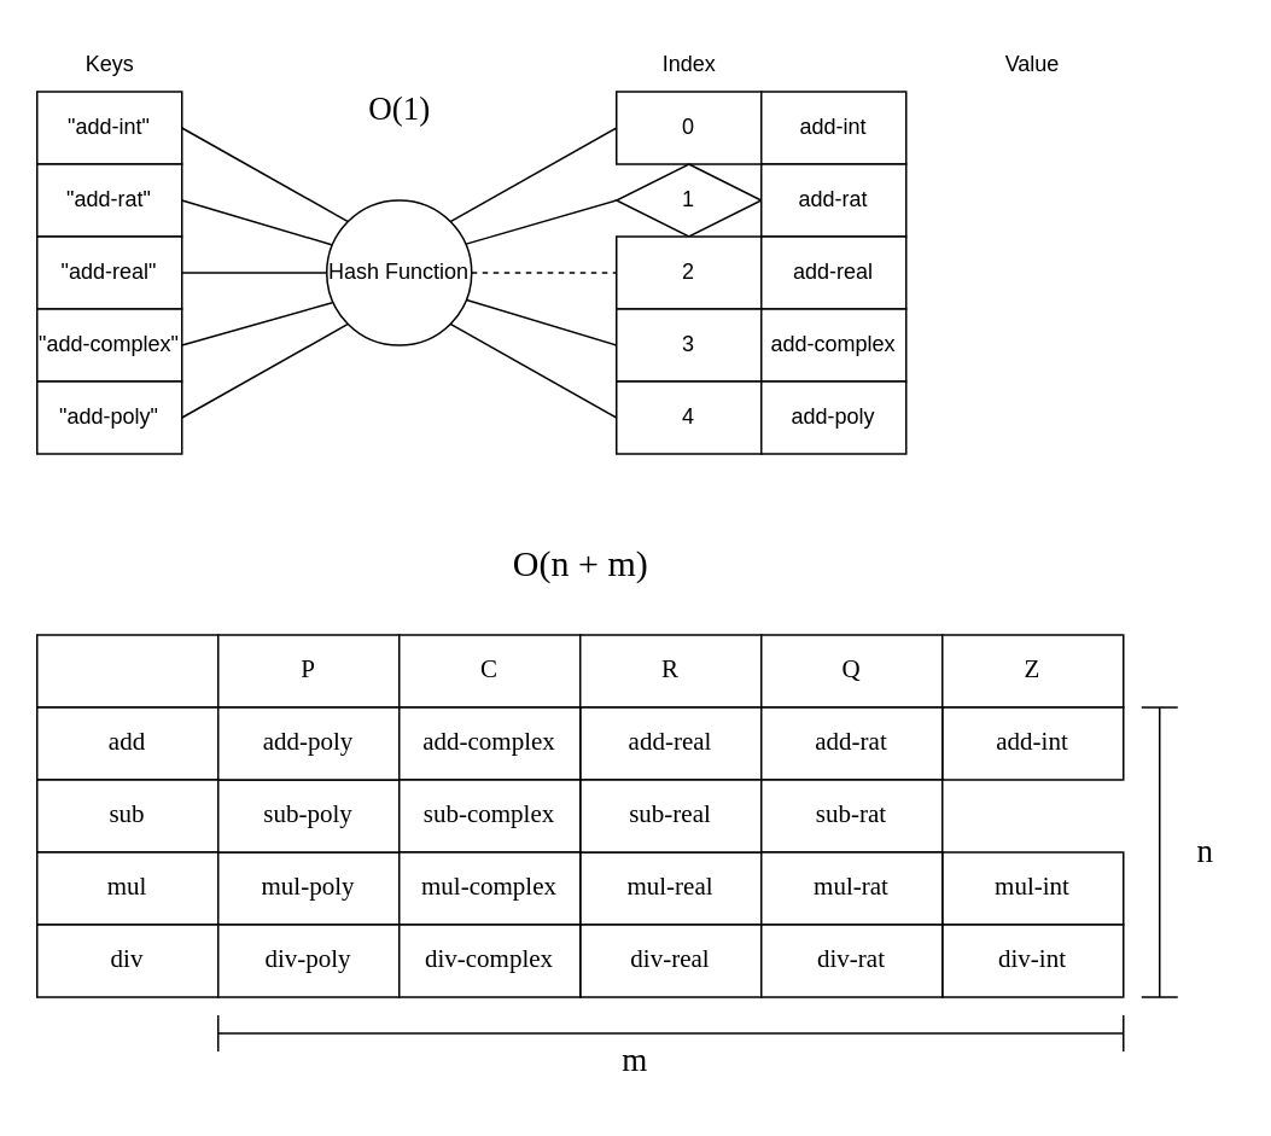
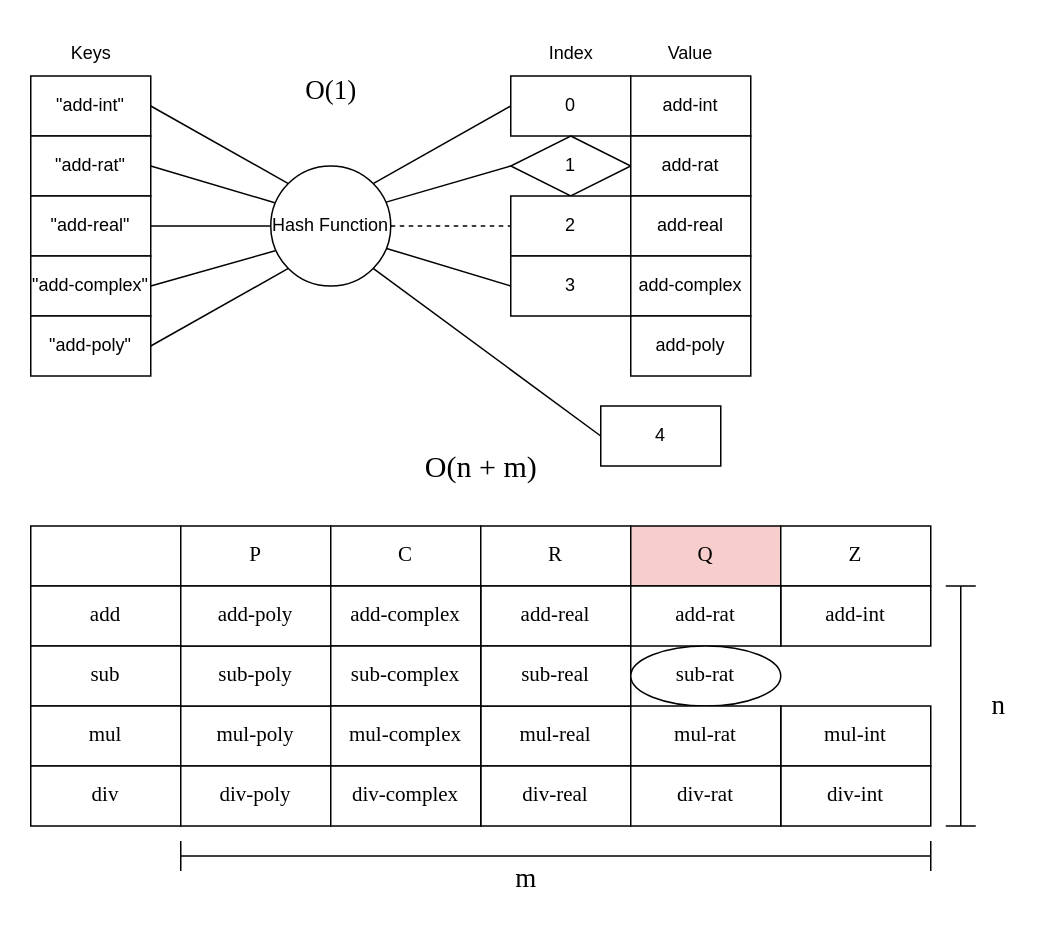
- <mxCell id="30" value="Value" style="text;strokeColor=none;align=center;fillColor=none;html=1;verticalAlign=middle;whiteSpace=wrap;rounded=0;" parent="1" vertex="1"><mxGeometry x="540" y="20" width="60" height="30" as="geometry" /></mxCell>
+ <mxCell id="30" value="Value" style="text;strokeColor=none;align=center;fillColor=none;html=1;verticalAlign=middle;whiteSpace=wrap;rounded=0;" parent="1" vertex="1"><mxGeometry x="430" y="20" width="60" height="30" as="geometry" /></mxCell>
- <mxCell id="27" value="4" style="rounded=0;whiteSpace=wrap;html=1;" parent="1" vertex="1"><mxGeometry x="340" y="210" width="80" height="40" as="geometry" /></mxCell>
+ <mxCell id="27" value="4" style="rounded=0;whiteSpace=wrap;html=1;" parent="1" vertex="1"><mxGeometry x="400" y="270" width="80" height="40" as="geometry" /></mxCell>
- <mxCell id="40" value="Q" style="rounded=0;whiteSpace=wrap;html=1;fontFamily=Tahoma;fontSize=14;" vertex="1" parent="1"><mxGeometry x="420" y="350" width="100" height="40" as="geometry" /></mxCell>
+ <mxCell id="40" value="Q" style="rounded=0;whiteSpace=wrap;html=1;fontFamily=Tahoma;fontSize=14;fillColor=#f8cecc;" vertex="1" parent="1"><mxGeometry x="420" y="350" width="100" height="40" as="geometry" /></mxCell>
- <mxCell id="58" value="sub-rat" style="rounded=0;whiteSpace=wrap;html=1;fontFamily=Tahoma;fontSize=14;" vertex="1" parent="1"><mxGeometry x="420" y="430" width="100" height="40" as="geometry" /></mxCell>
+ <mxCell id="58" value="sub-rat" style="ellipse;whiteSpace=wrap;html=1;fontFamily=Tahoma;fontSize=14;" vertex="1" parent="1"><mxGeometry x="420" y="430" width="100" height="40" as="geometry" /></mxCell>
